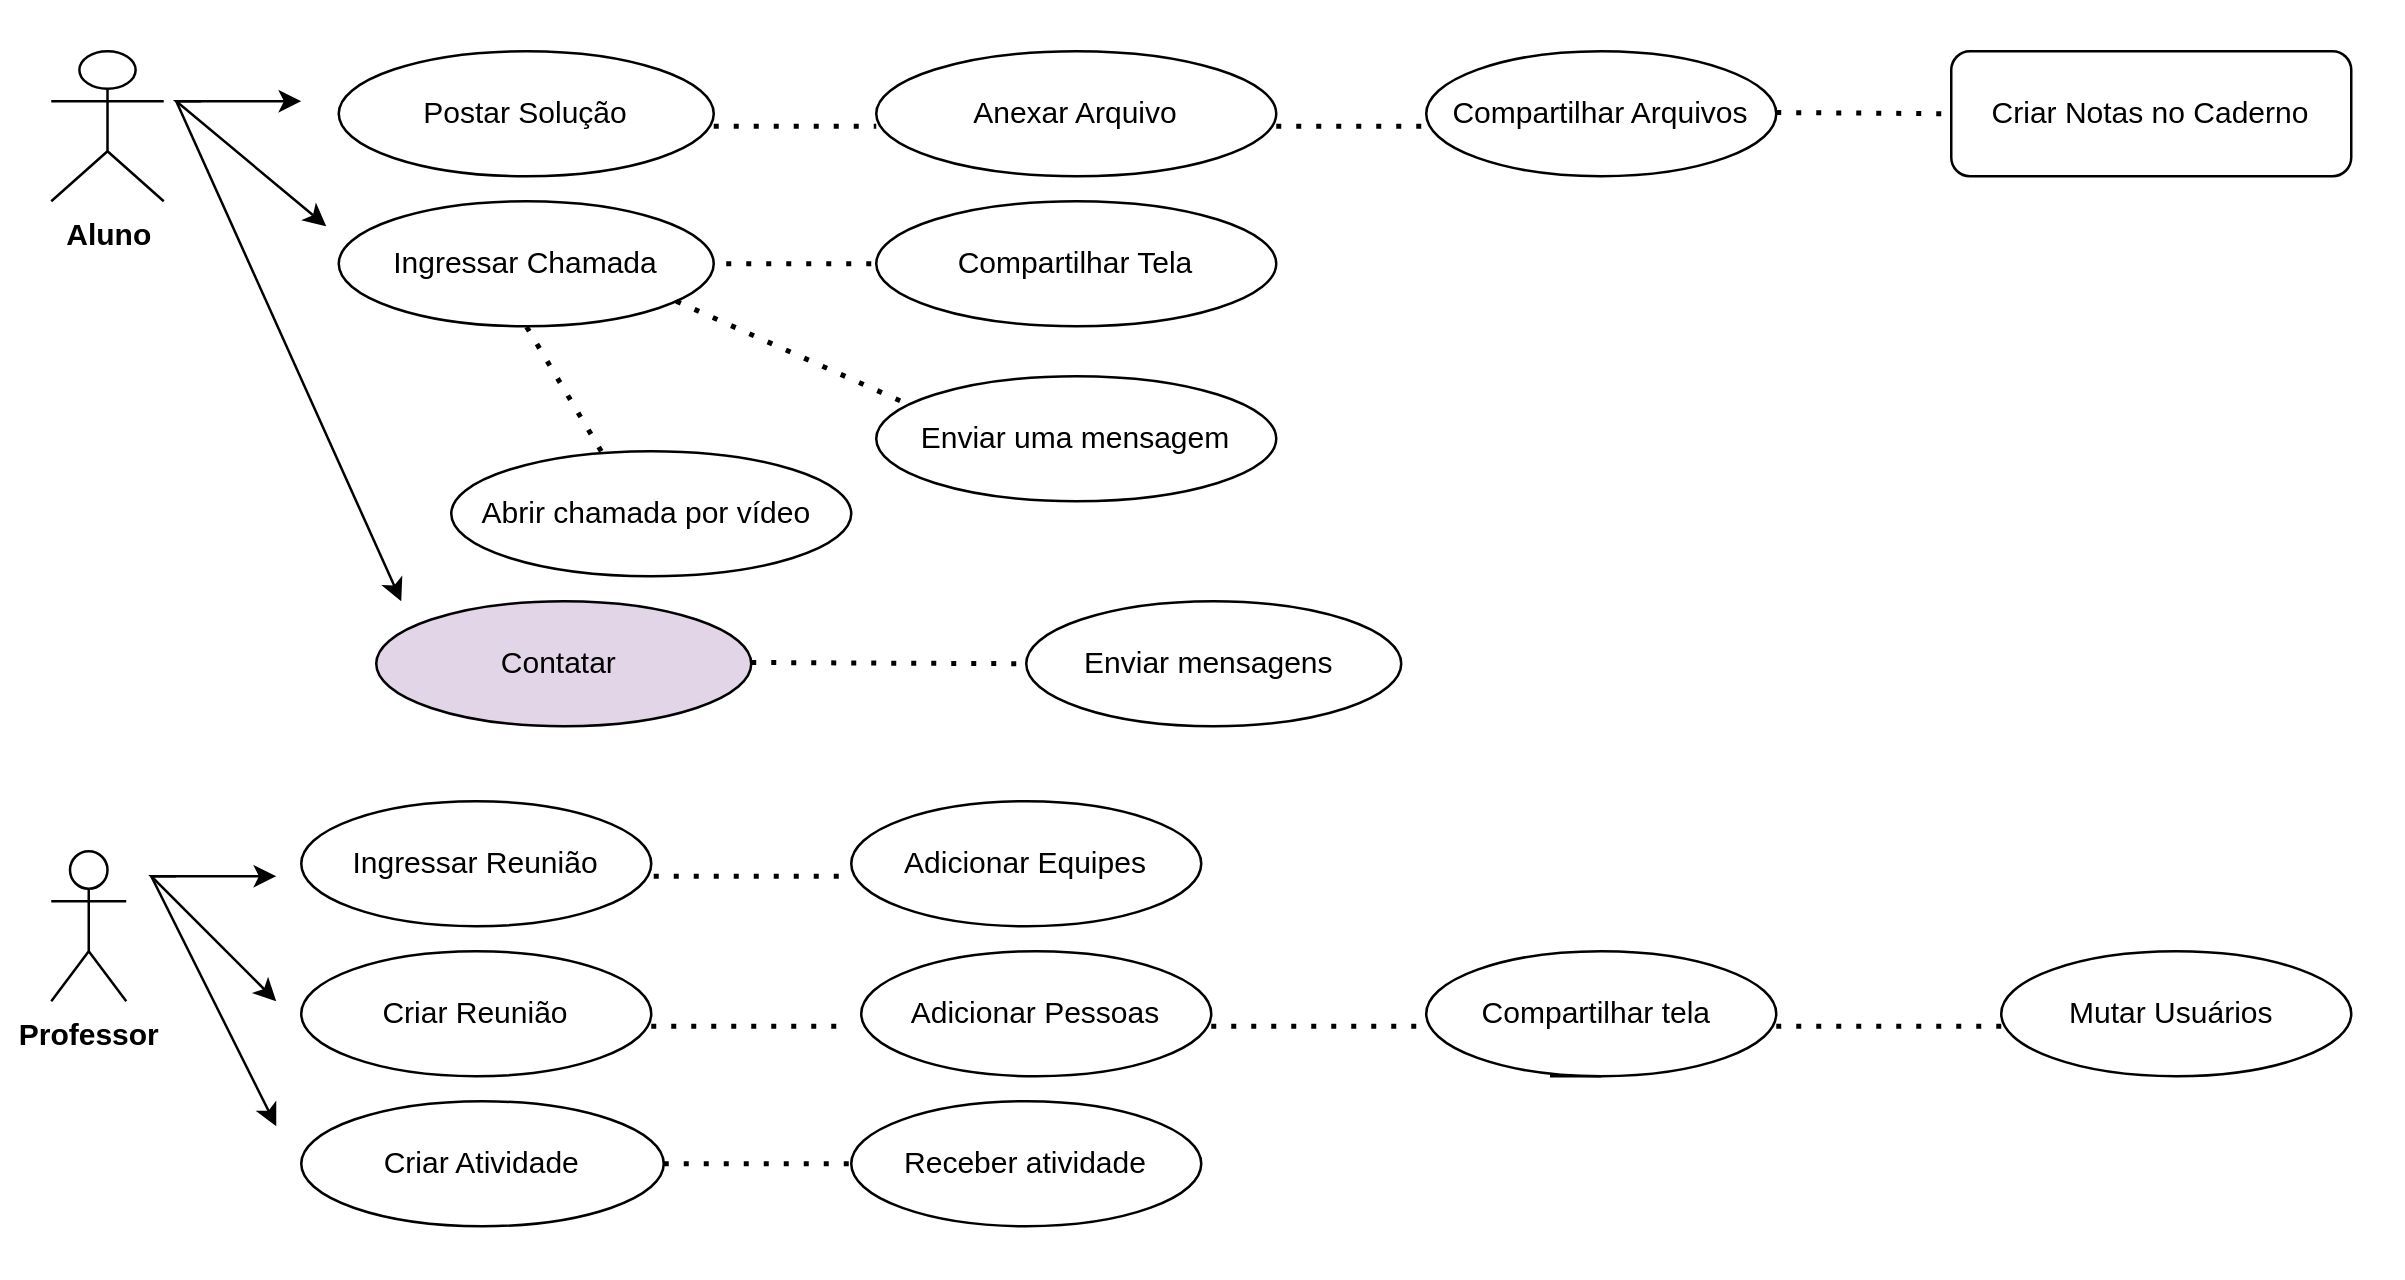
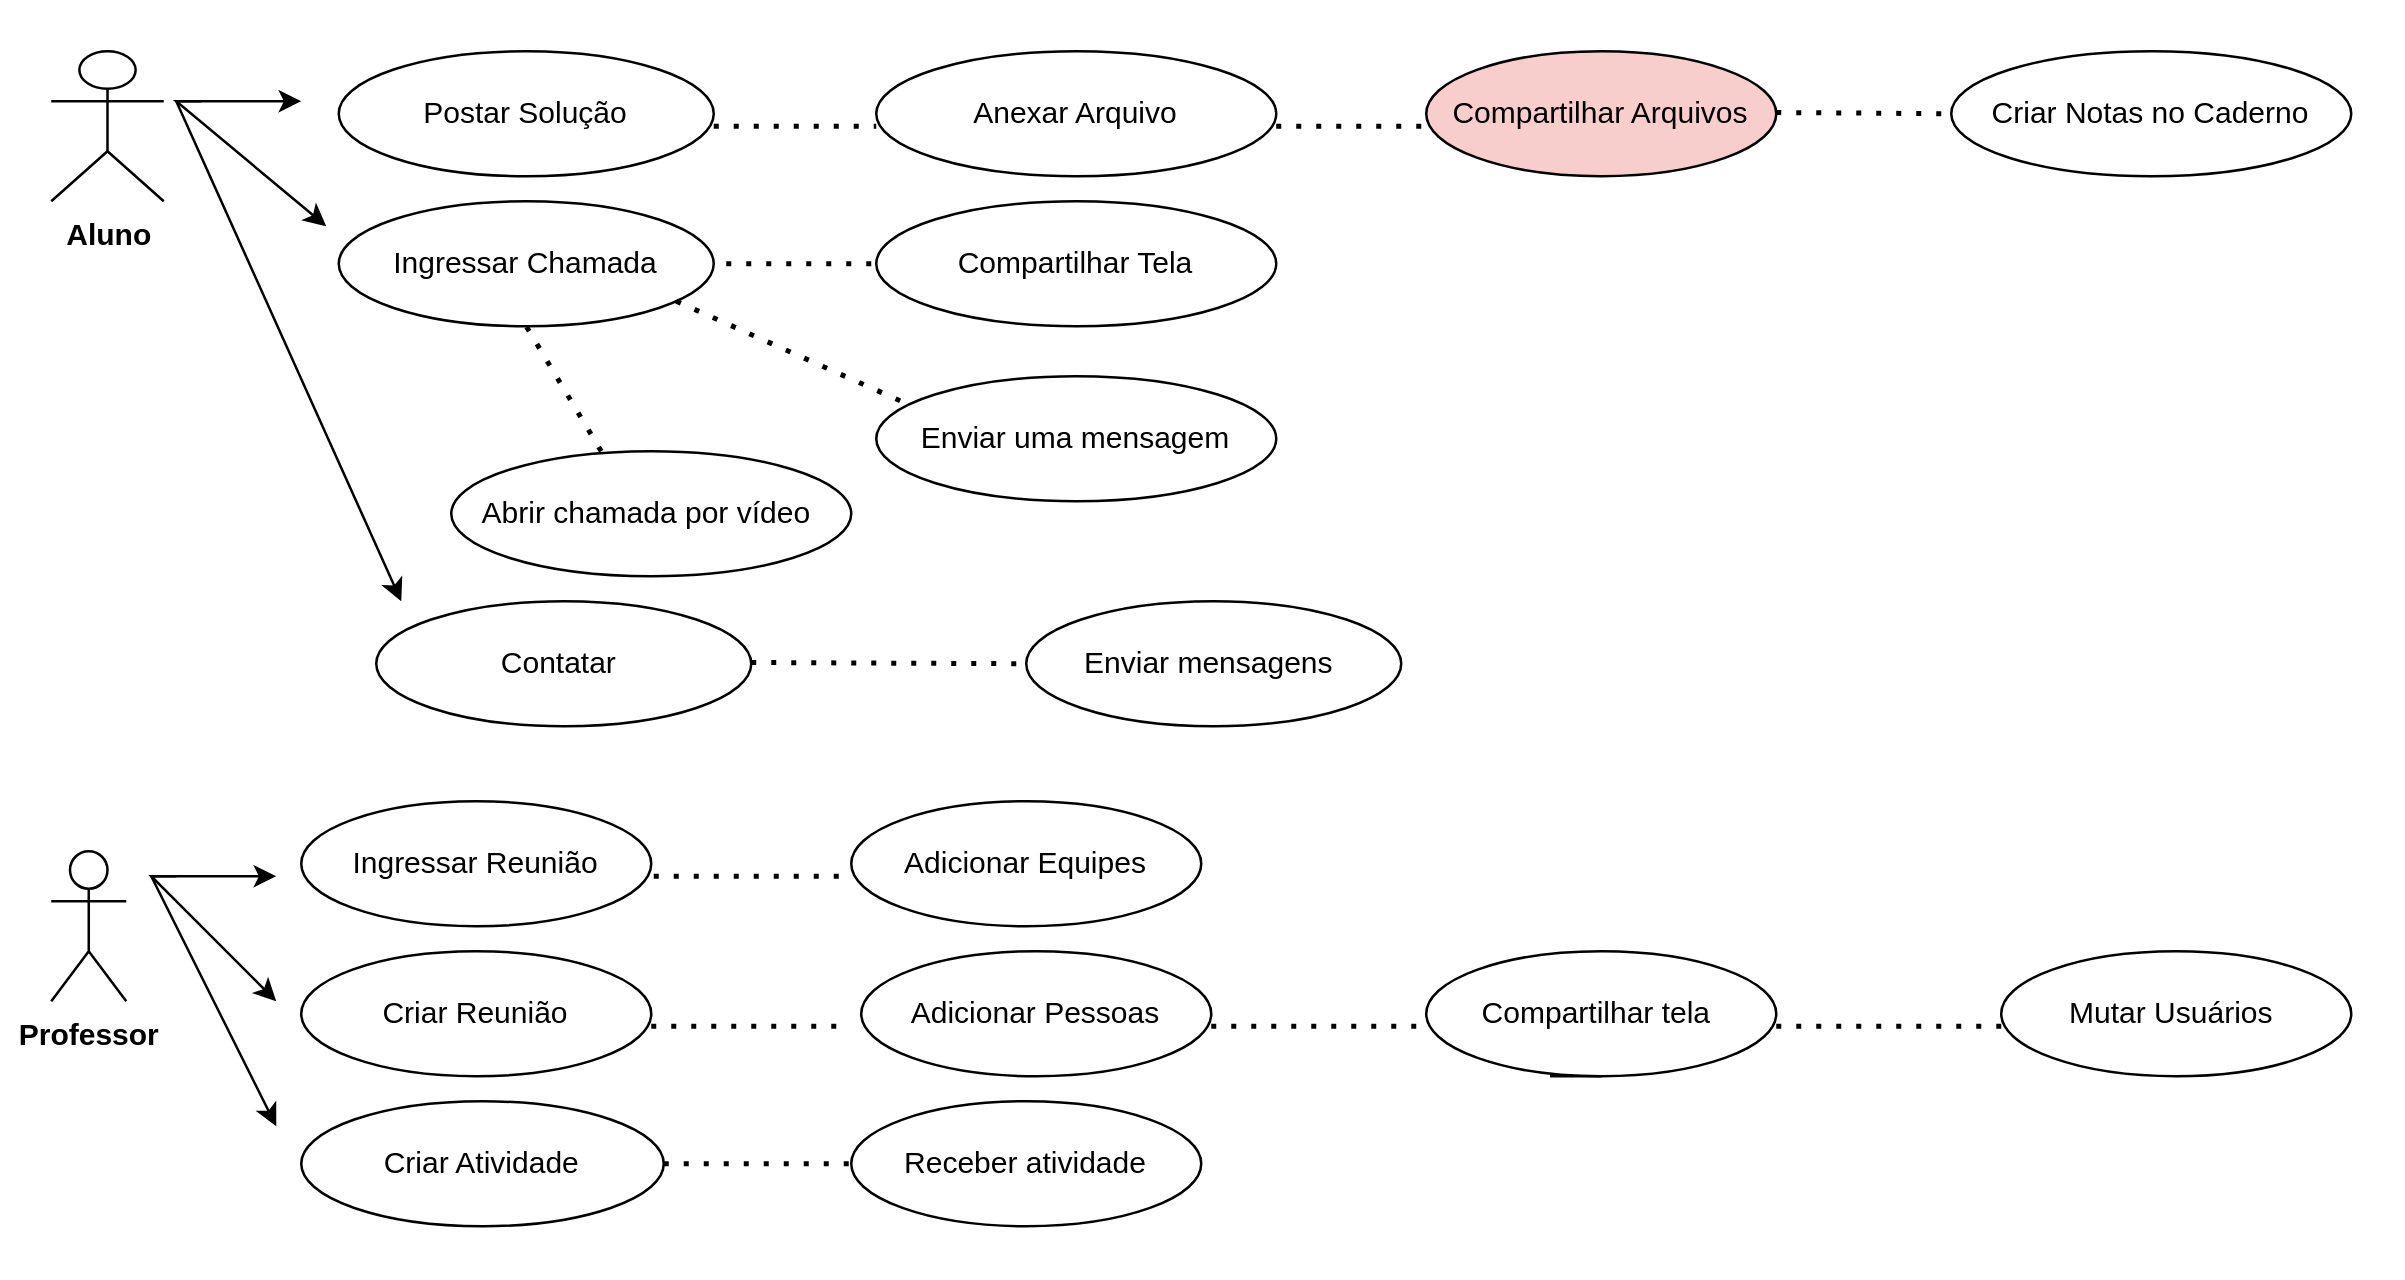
- <mxCell id="32" value="Compartilhar Arquivos" style="ellipse;whiteSpace=wrap;html=1;" parent="1" vertex="1"><mxGeometry x="570" y="20" width="140" height="50" as="geometry" /></mxCell>
+ <mxCell id="32" value="Compartilhar Arquivos" style="ellipse;whiteSpace=wrap;html=1;fillColor=#f8cecc;" parent="1" vertex="1"><mxGeometry x="570" y="20" width="140" height="50" as="geometry" /></mxCell>
- <mxCell id="35" value="Criar Notas no Caderno" style="whiteSpace=wrap;html=1;rounded=1;" parent="1" vertex="1"><mxGeometry x="780" y="20" width="160" height="50" as="geometry" /></mxCell>
+ <mxCell id="35" value="Criar Notas no Caderno" style="ellipse;whiteSpace=wrap;html=1;" parent="1" vertex="1"><mxGeometry x="780" y="20" width="160" height="50" as="geometry" /></mxCell>
- <mxCell id="36" value="Contatar&amp;nbsp;" style="ellipse;whiteSpace=wrap;html=1;fillColor=#e1d5e7;" parent="1" vertex="1"><mxGeometry x="150" y="240" width="150" height="50" as="geometry" /></mxCell>
+ <mxCell id="36" value="Contatar&amp;nbsp;" style="ellipse;whiteSpace=wrap;html=1;" parent="1" vertex="1"><mxGeometry x="150" y="240" width="150" height="50" as="geometry" /></mxCell>
